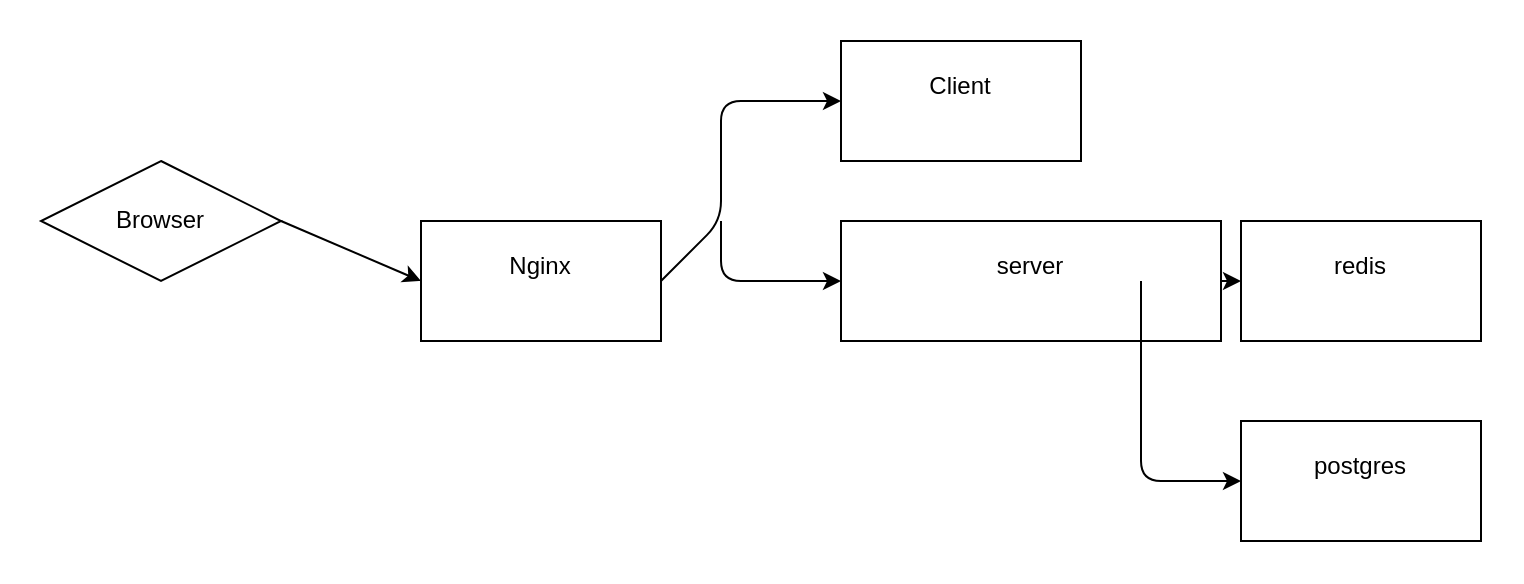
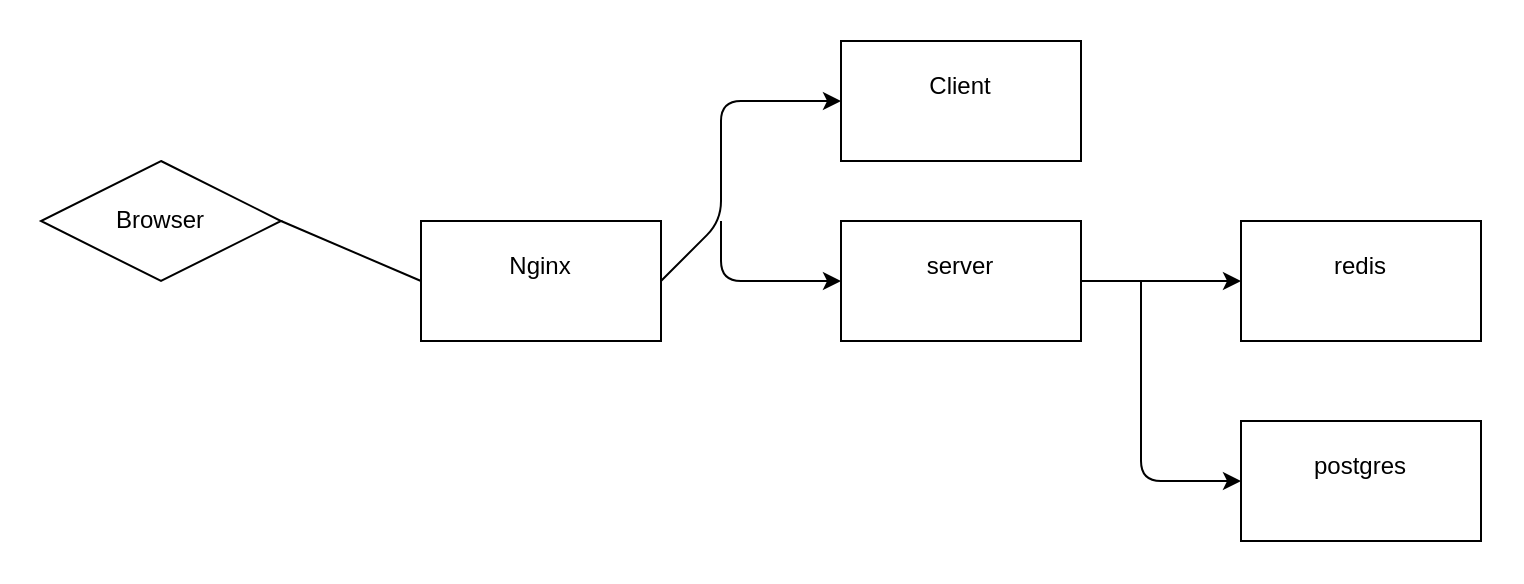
- <mxCell id="8" value="" style="endArrow=classic;html=1;entryX=0;entryY=0.5;entryDx=0;entryDy=0;exitX=1;exitY=0.5;exitDx=0;exitDy=0;" edge="1" parent="1" source="3" target="2"><mxGeometry width="50" height="50" relative="1" as="geometry"><mxPoint x="30" y="350" as="sourcePoint" /><mxPoint x="80" y="300" as="targetPoint" /></mxGeometry></mxCell>
+ <mxCell id="8" value="" style="endArrow=none;html=1;entryX=0;entryY=0.5;entryDx=0;entryDy=0;exitX=1;exitY=0.5;exitDx=0;exitDy=0;" edge="1" parent="1" source="3" target="2"><mxGeometry width="50" height="50" relative="1" as="geometry"><mxPoint x="30" y="350" as="sourcePoint" /><mxPoint x="80" y="300" as="targetPoint" /></mxGeometry></mxCell>
- <mxCell id="5" value="server&lt;br&gt;&lt;br&gt;" style="rounded=0;whiteSpace=wrap;html=1;" vertex="1" parent="1"><mxGeometry x="420" y="110" width="190" height="60" as="geometry" /></mxCell>
+ <mxCell id="5" value="server&lt;br&gt;&lt;br&gt;" style="rounded=0;whiteSpace=wrap;html=1;" vertex="1" parent="1"><mxGeometry x="420" y="110" width="120" height="60" as="geometry" /></mxCell>
